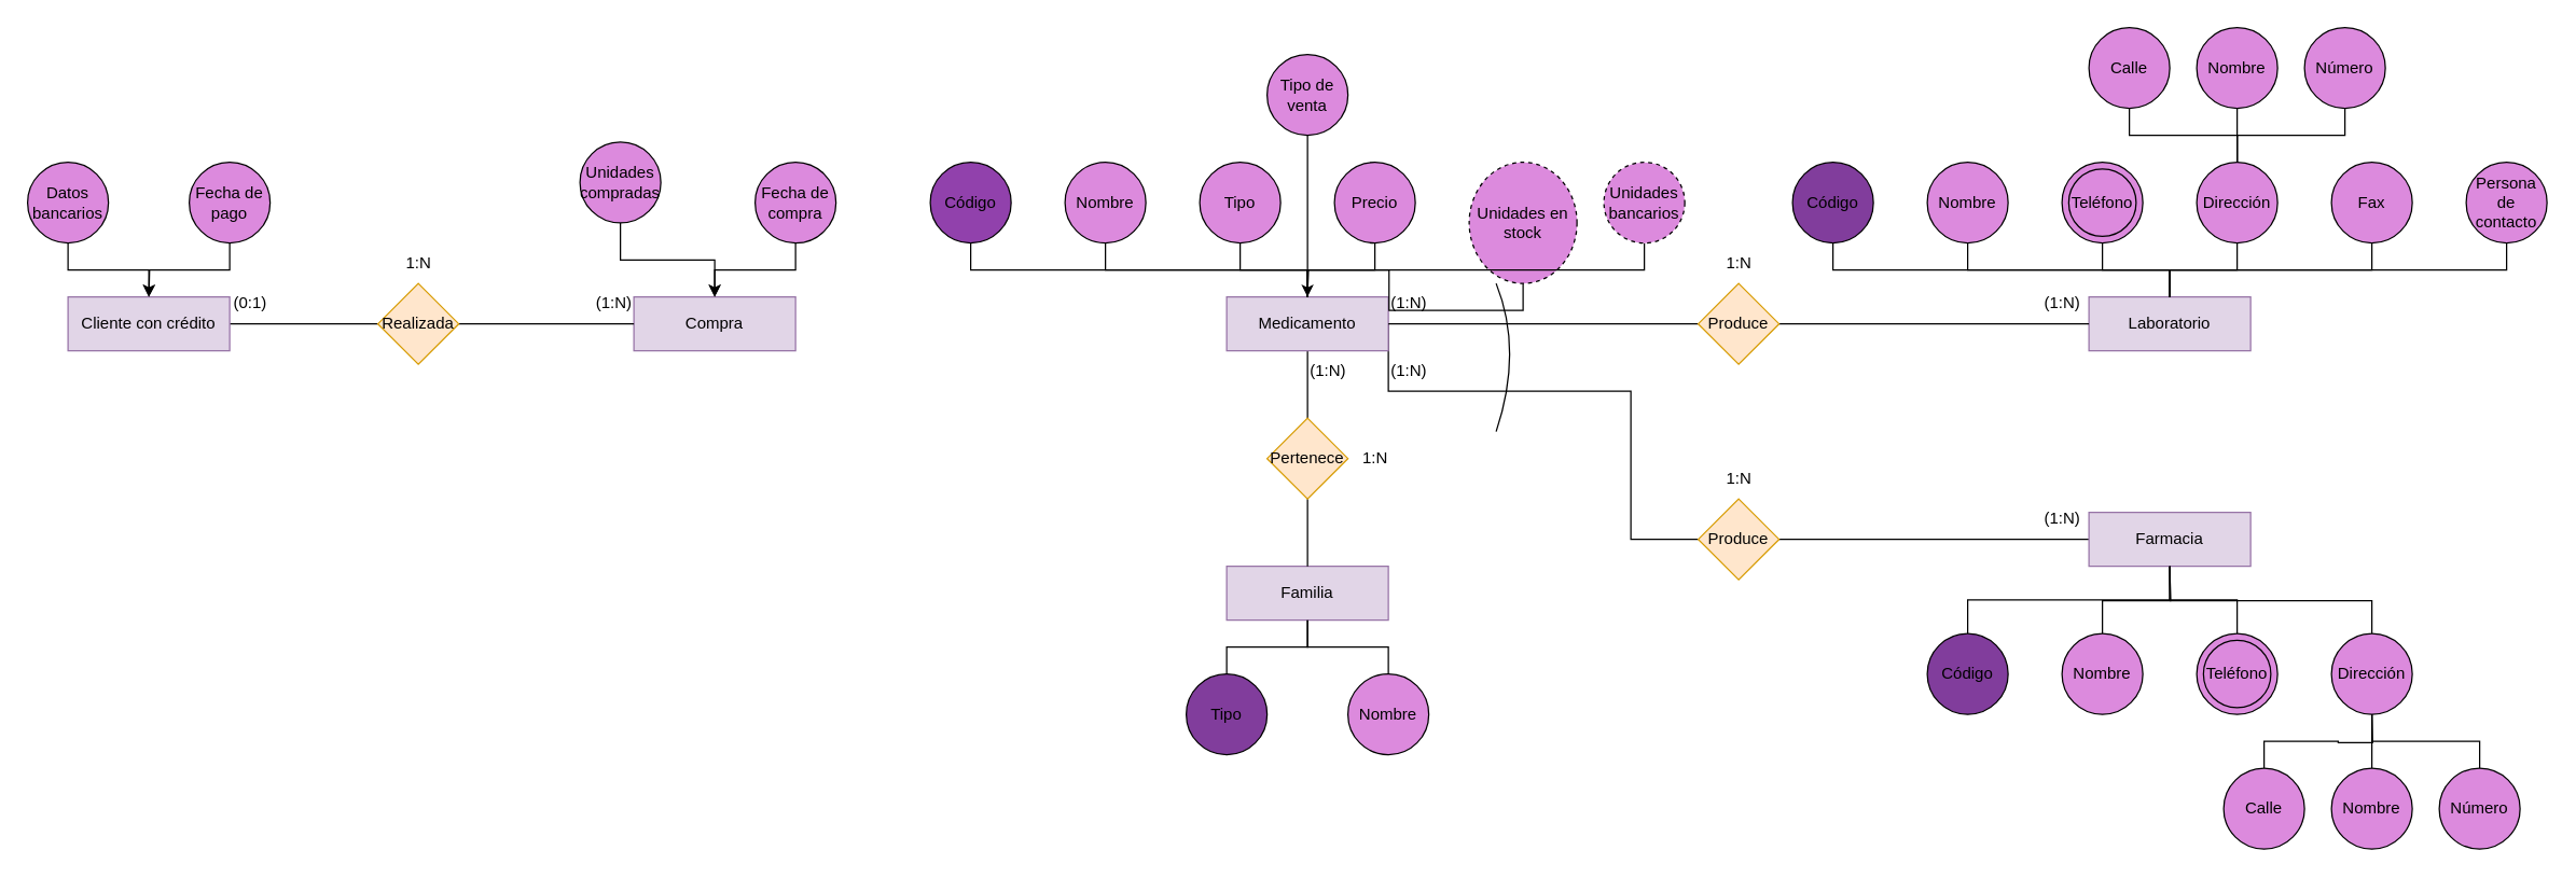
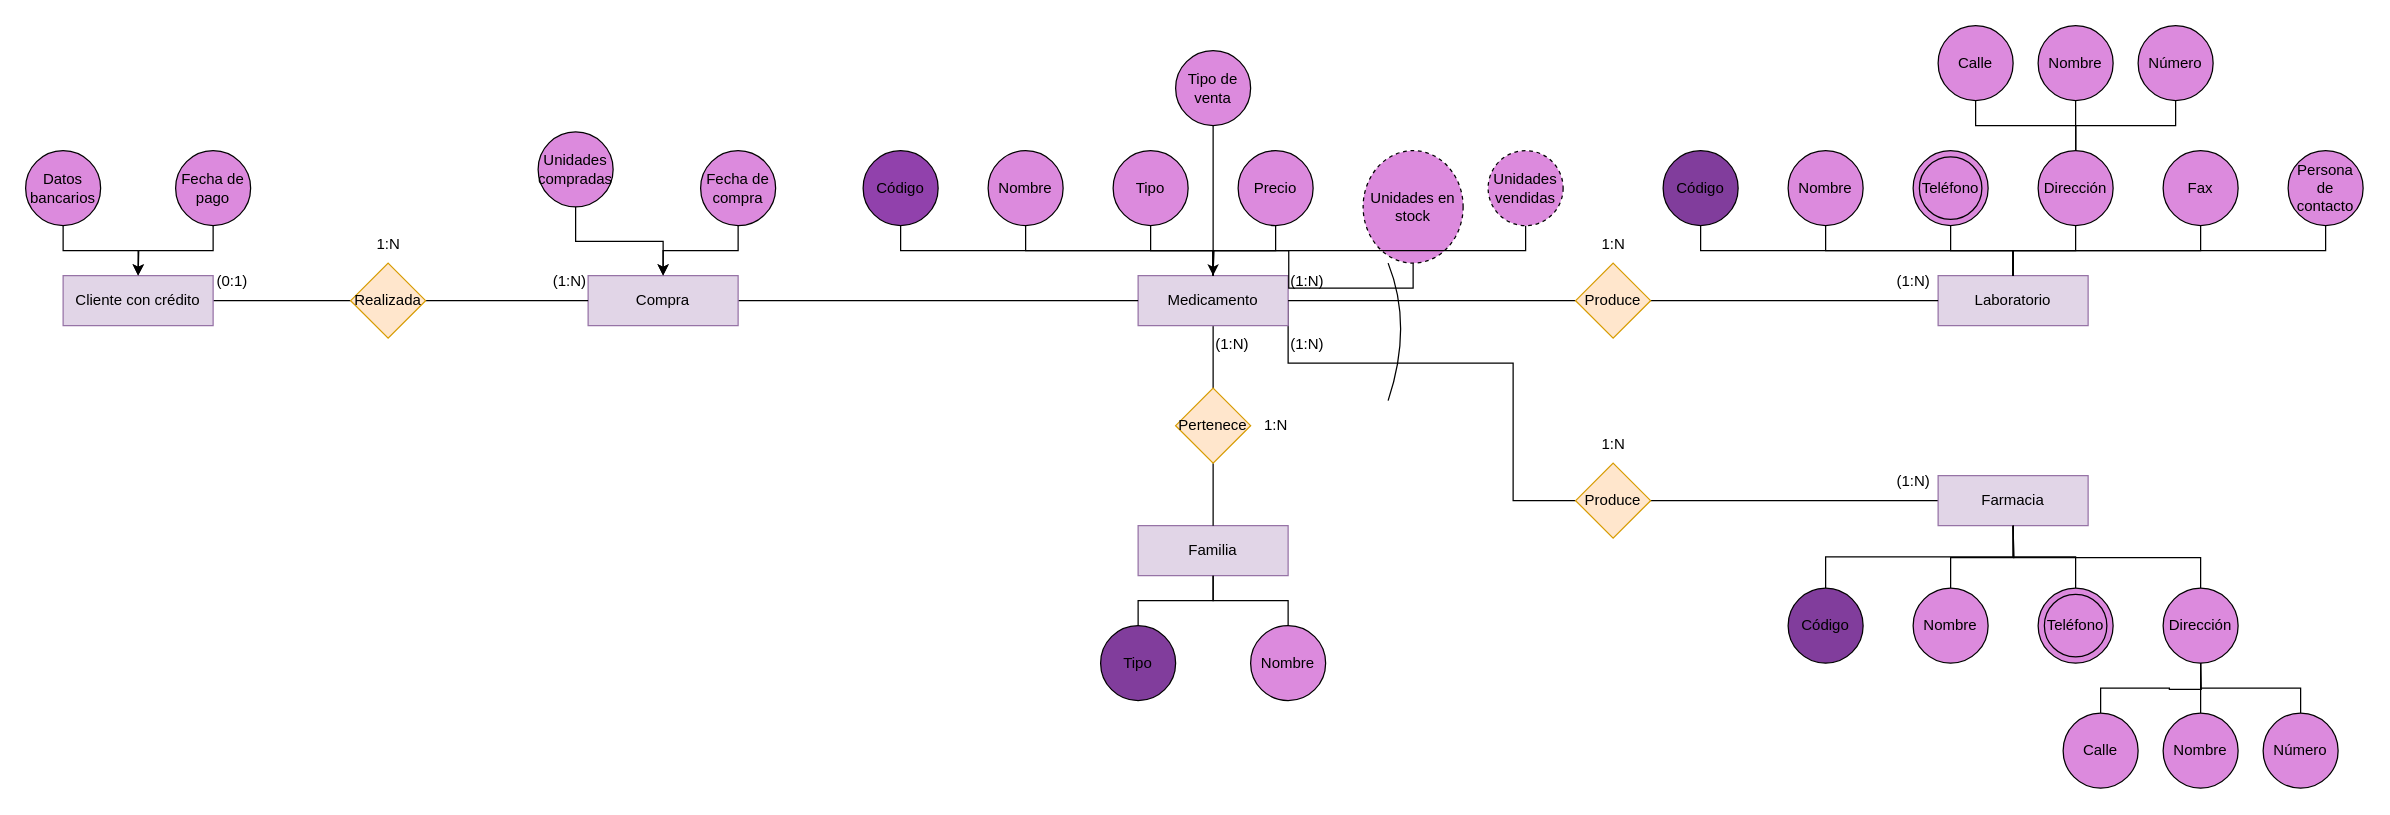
- <mxCell id="16" value="Unidades bancarios" style="ellipse;whiteSpace=wrap;html=1;aspect=fixed;dashed=1;fillColor=#dc8add;" vertex="1" parent="1"><mxGeometry x="1190" y="120" width="60" height="60" as="geometry" /></mxCell>
+ <mxCell id="16" value="Unidades vendidas" style="ellipse;whiteSpace=wrap;html=1;aspect=fixed;dashed=1;fillColor=#dc8add;" vertex="1" parent="1"><mxGeometry x="1190" y="120" width="60" height="60" as="geometry" /></mxCell>
+ <mxCell id="72" style="edgeStyle=orthogonalEdgeStyle;rounded=0;orthogonalLoop=1;jettySize=auto;html=1;exitX=1;exitY=0.5;exitDx=0;exitDy=0;endArrow=none;endFill=0;" edge="1" parent="1" source="73" target="4"><mxGeometry relative="1" as="geometry" /></mxCell>
